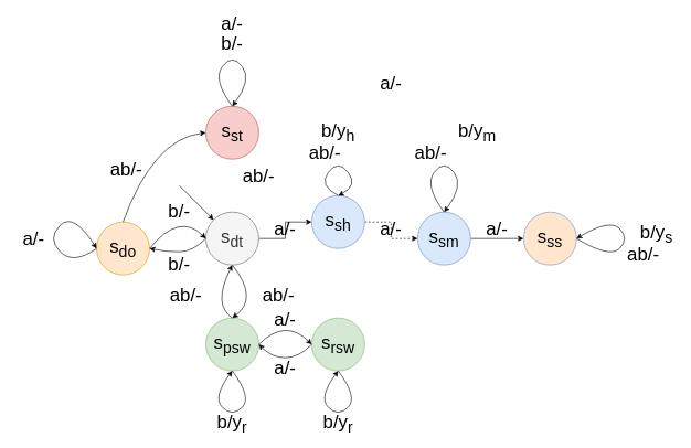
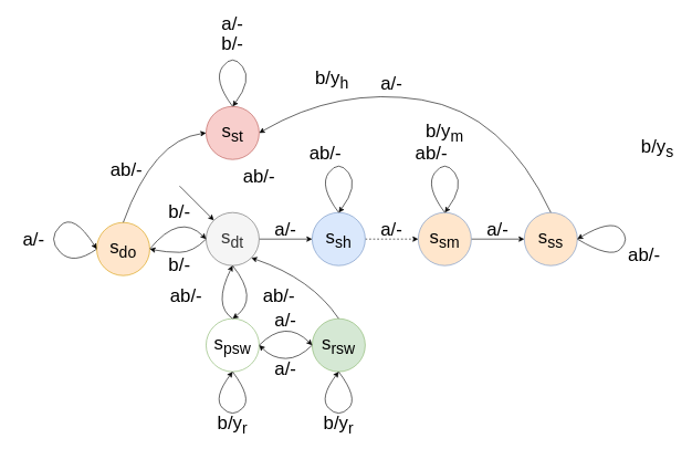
+ <mxCell id="13" value="" style="curved=1;endArrow=classic;html=1;rounded=0;entryX=1;entryY=0.5;entryDx=0;entryDy=0;exitX=0.5;exitY=0;exitDx=0;exitDy=0;" parent="1" source="12" target="5" edge="1"><mxGeometry width="50" height="50" relative="1" as="geometry"><mxPoint x="510" y="225" as="sourcePoint" /><mxPoint x="560" y="175" as="targetPoint" /><Array as="points"><mxPoint x="760" y="170" /><mxPoint x="510" y="130" /></Array></mxGeometry></mxCell>
- <mxCell id="28" value="b/y&lt;sub&gt;h&lt;/sub&gt;" style="text;html=1;strokeColor=none;fillColor=none;align=center;verticalAlign=middle;whiteSpace=wrap;rounded=0;fontSize=28;" parent="1" vertex="1"><mxGeometry x="480" y="185" width="60" height="30" as="geometry" /></mxCell>
+ <mxCell id="28" value="b/y&lt;sub&gt;h&lt;/sub&gt;" style="text;html=1;strokeColor=none;fillColor=none;align=center;verticalAlign=middle;whiteSpace=wrap;rounded=0;fontSize=28;" parent="1" vertex="1"><mxGeometry x="470" y="105" width="60" height="30" as="geometry" /></mxCell>
- <mxCell id="29" value="b/y&lt;sub&gt;m&lt;/sub&gt;" style="text;html=1;strokeColor=none;fillColor=none;align=center;verticalAlign=middle;whiteSpace=wrap;rounded=0;fontSize=28;" parent="1" vertex="1"><mxGeometry x="690" y="185" width="60" height="30" as="geometry" /></mxCell>
+ <mxCell id="29" value="b/y&lt;sub&gt;m&lt;/sub&gt;" style="text;html=1;strokeColor=none;fillColor=none;align=center;verticalAlign=middle;whiteSpace=wrap;rounded=0;fontSize=28;" parent="1" vertex="1"><mxGeometry x="640" y="185" width="60" height="30" as="geometry" /></mxCell>
- <mxCell id="9" value="s&lt;sub&gt;sh&lt;/sub&gt;" style="ellipse;whiteSpace=wrap;html=1;aspect=fixed;fontSize=28;fillColor=#dae8fc;strokeColor=#6c8ebf;" parent="1" vertex="1"><mxGeometry x="470" y="295" width="80" height="80" as="geometry" /></mxCell>
+ <mxCell id="9" value="s&lt;sub&gt;sh&lt;/sub&gt;" style="ellipse;whiteSpace=wrap;html=1;aspect=fixed;fontSize=28;fillColor=#dae8fc;strokeColor=#6c8ebf;" parent="1" vertex="1"><mxGeometry x="470" y="320" width="80" height="80" as="geometry" /></mxCell>
- <mxCell id="32" value="b/y&lt;sub&gt;s&lt;/sub&gt;" style="text;html=1;strokeColor=none;fillColor=none;align=center;verticalAlign=middle;whiteSpace=wrap;rounded=0;fontSize=28;" parent="1" vertex="1"><mxGeometry x="961" y="338" width="60" height="30" as="geometry" /></mxCell>
+ <mxCell id="32" value="b/y&lt;sub&gt;s&lt;/sub&gt;" style="text;html=1;strokeColor=none;fillColor=none;align=center;verticalAlign=middle;whiteSpace=wrap;rounded=0;fontSize=28;" parent="1" vertex="1"><mxGeometry x="961" y="208" width="60" height="30" as="geometry" /></mxCell>
- <mxCell id="11" value="s&lt;sub&gt;sm&lt;/sub&gt;" style="ellipse;whiteSpace=wrap;html=1;aspect=fixed;fontSize=28;fillColor=#dae8fc;strokeColor=#6c8ebf;" parent="1" vertex="1"><mxGeometry x="630" y="320" width="80" height="80" as="geometry" /></mxCell>
+ <mxCell id="11" value="s&lt;sub&gt;sm&lt;/sub&gt;" style="ellipse;whiteSpace=wrap;html=1;aspect=fixed;fontSize=28;fillColor=#ffe6cc;strokeColor=#6c8ebf;" parent="1" vertex="1"><mxGeometry x="630" y="320" width="80" height="80" as="geometry" /></mxCell>
+ <mxCell id="52" value="" style="curved=1;endArrow=classic;html=1;rounded=0;entryX=1;entryY=1;entryDx=0;entryDy=0;exitX=0.5;exitY=0;exitDx=0;exitDy=0;" parent="1" source="19" target="3" edge="1"><mxGeometry width="50" height="50" relative="1" as="geometry"><mxPoint x="550" y="470" as="sourcePoint" /><mxPoint x="600" y="420" as="targetPoint" /><Array as="points"><mxPoint x="470" y="420" /></Array></mxGeometry></mxCell>
- <mxCell id="16" value="s&lt;sub&gt;psw&lt;/sub&gt;" style="ellipse;whiteSpace=wrap;html=1;aspect=fixed;fontSize=28;fillColor=#d5e8d4;strokeColor=#82b366;" parent="1" vertex="1"><mxGeometry x="310" y="480" width="80" height="80" as="geometry" /></mxCell>
+ <mxCell id="16" value="s&lt;sub&gt;psw&lt;/sub&gt;" style="ellipse;whiteSpace=wrap;html=1;aspect=fixed;fontSize=28;fillColor=#ffffff;strokeColor=#82b366;" parent="1" vertex="1"><mxGeometry x="310" y="480" width="80" height="80" as="geometry" /></mxCell>
